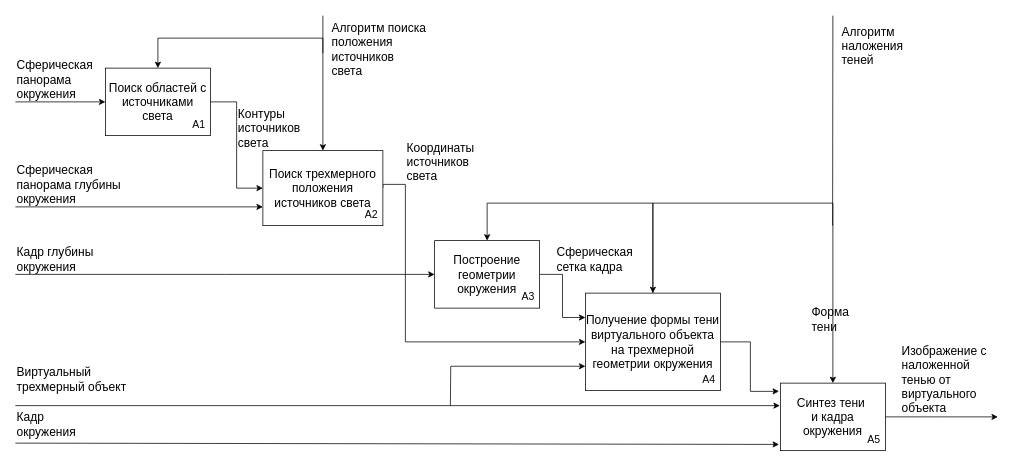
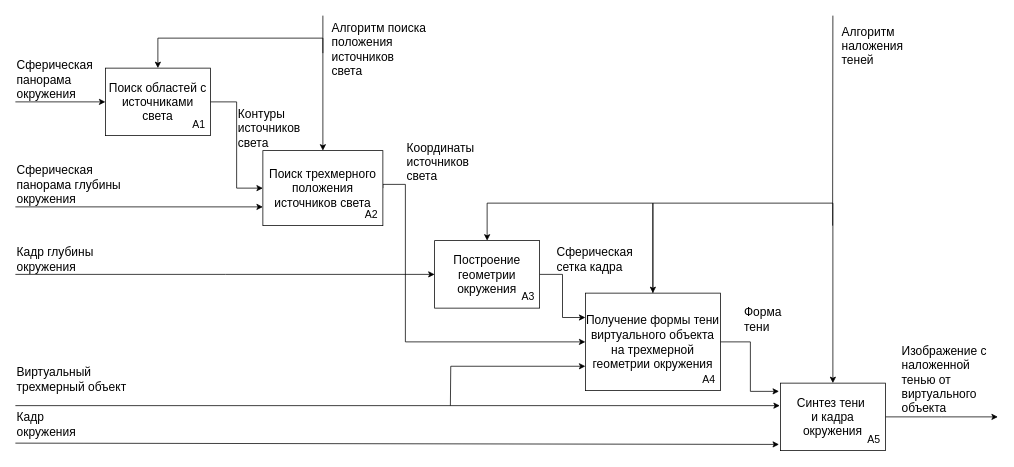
- <mxCell id="39" value="Форма тени" style="text;html=1;strokeColor=none;fillColor=none;align=left;verticalAlign=middle;whiteSpace=wrap;rounded=0;fontSize=16;" vertex="1" parent="1"><mxGeometry x="1080" y="410" width="70" height="30" as="geometry" /></mxCell>
+ <mxCell id="39" value="Форма тени" style="text;html=1;strokeColor=none;fillColor=none;align=left;verticalAlign=middle;whiteSpace=wrap;rounded=0;fontSize=16;" vertex="1" parent="1"><mxGeometry x="990" y="410" width="70" height="30" as="geometry" /></mxCell>
